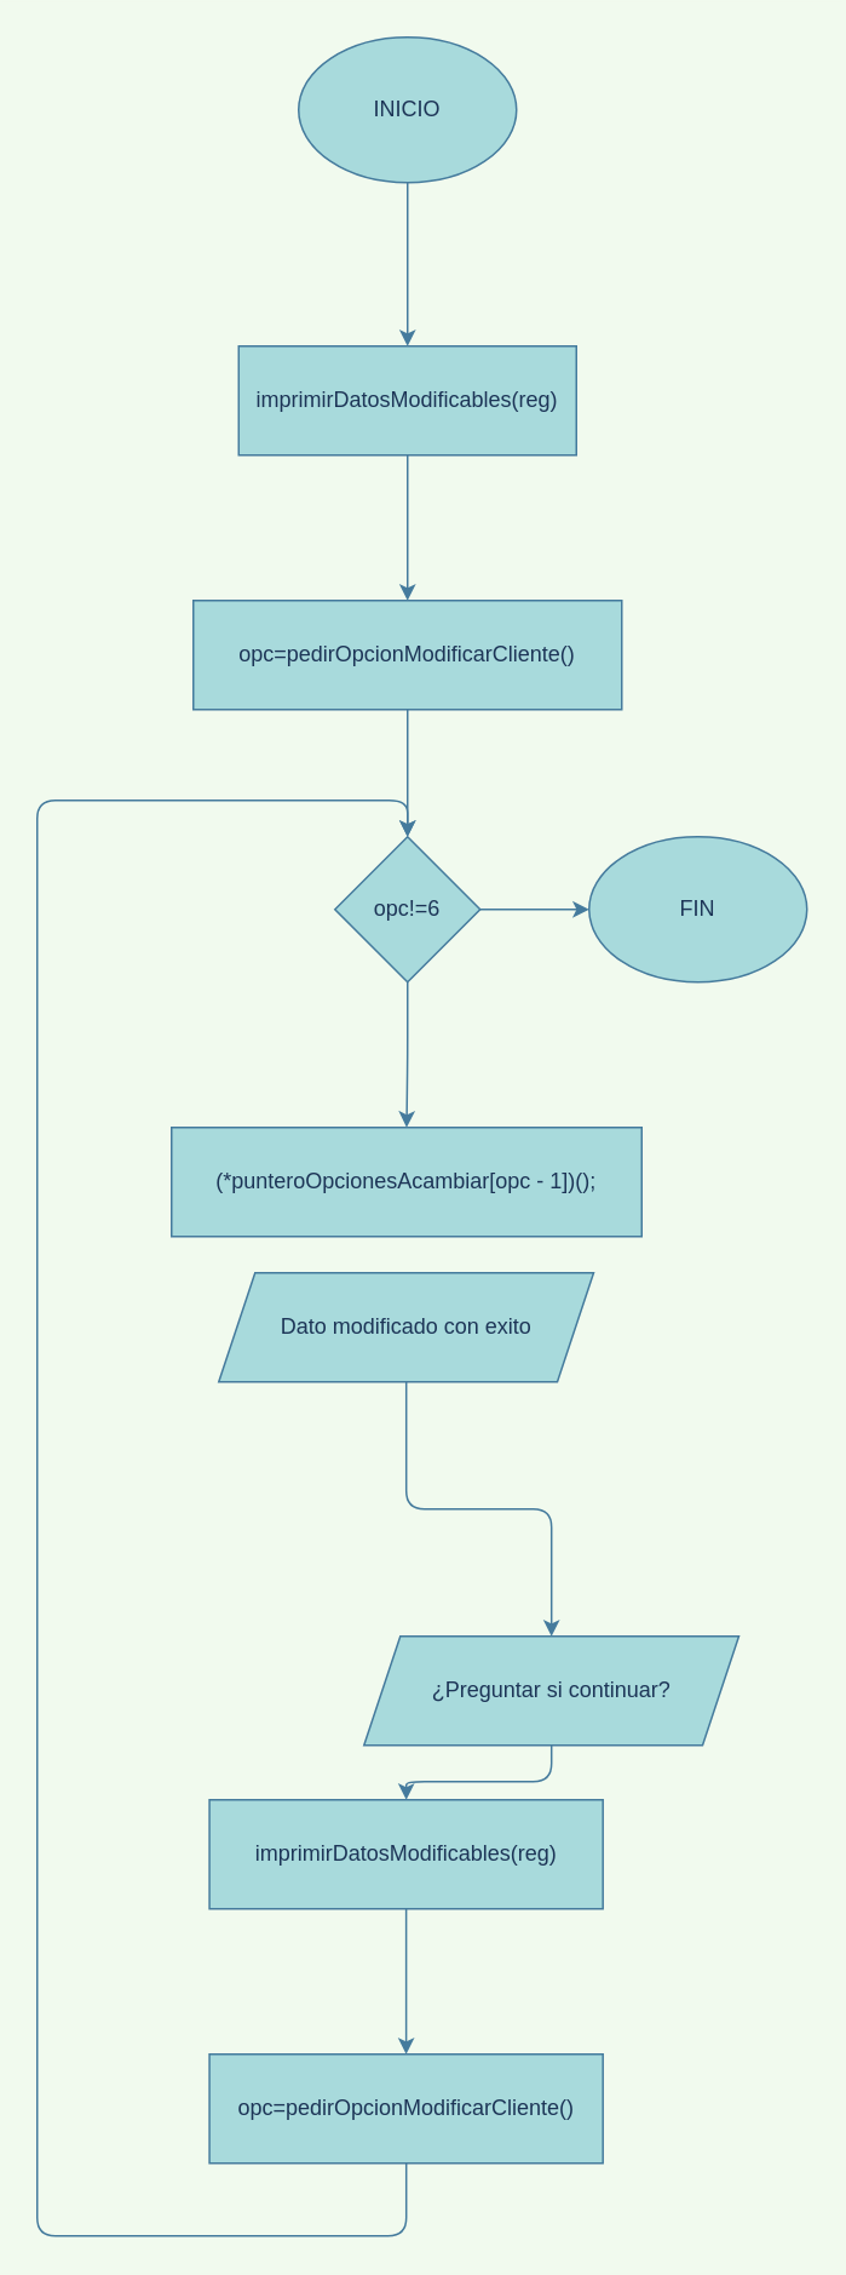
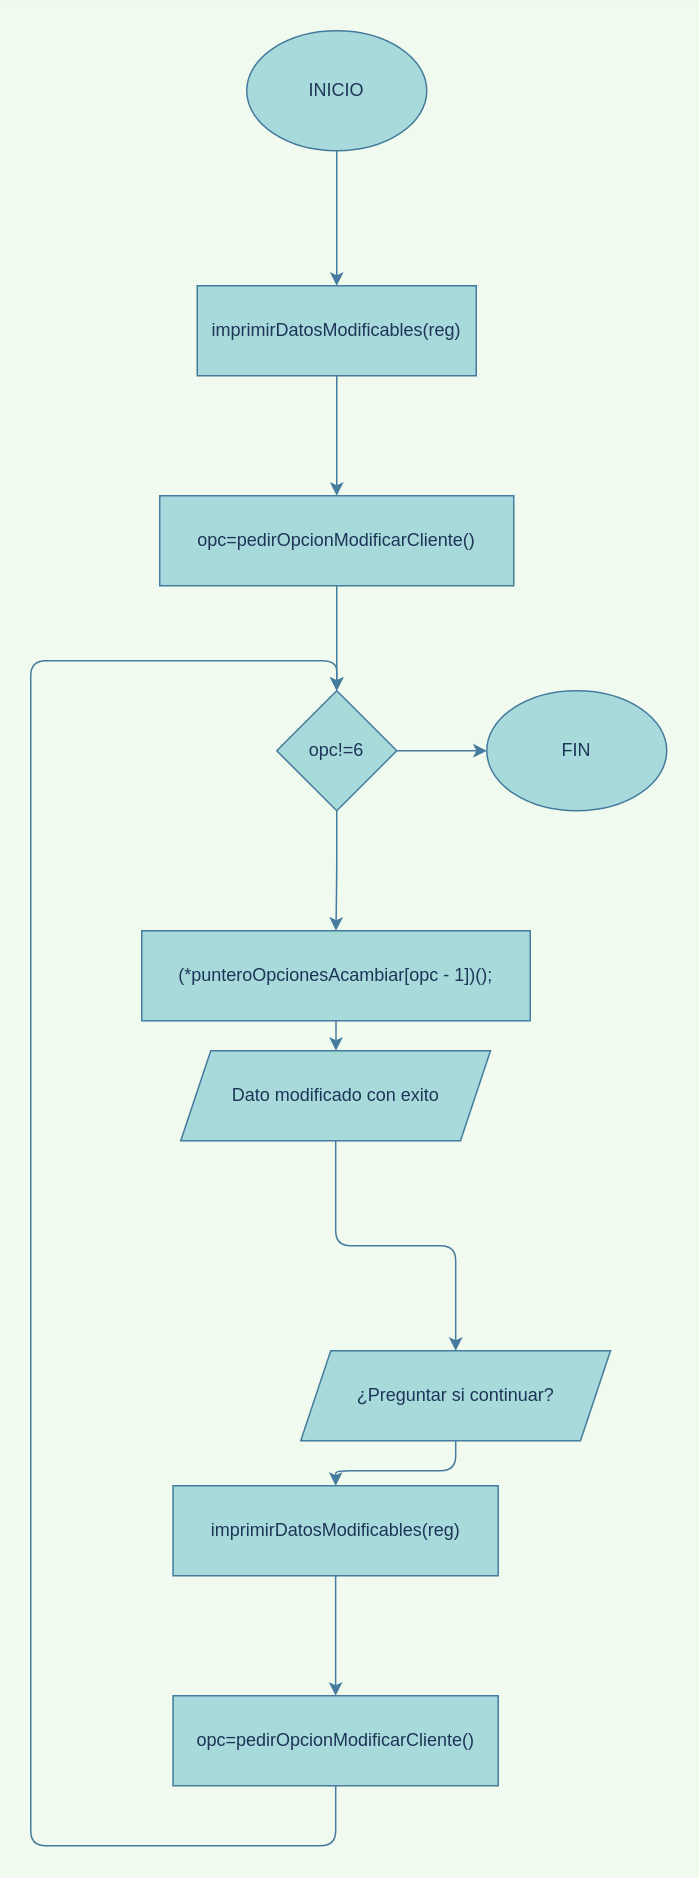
+ <mxCell id="9" value="" style="edgeStyle=orthogonalEdgeStyle;curved=0;rounded=1;sketch=0;orthogonalLoop=1;jettySize=auto;html=1;strokeColor=#457B9D;fillColor=#A8DADC;fontColor=#1D3557;labelBackgroundColor=#F1FAEE;" parent="1" source="10" target="12" edge="1"><mxGeometry relative="1" as="geometry" /></mxCell>
